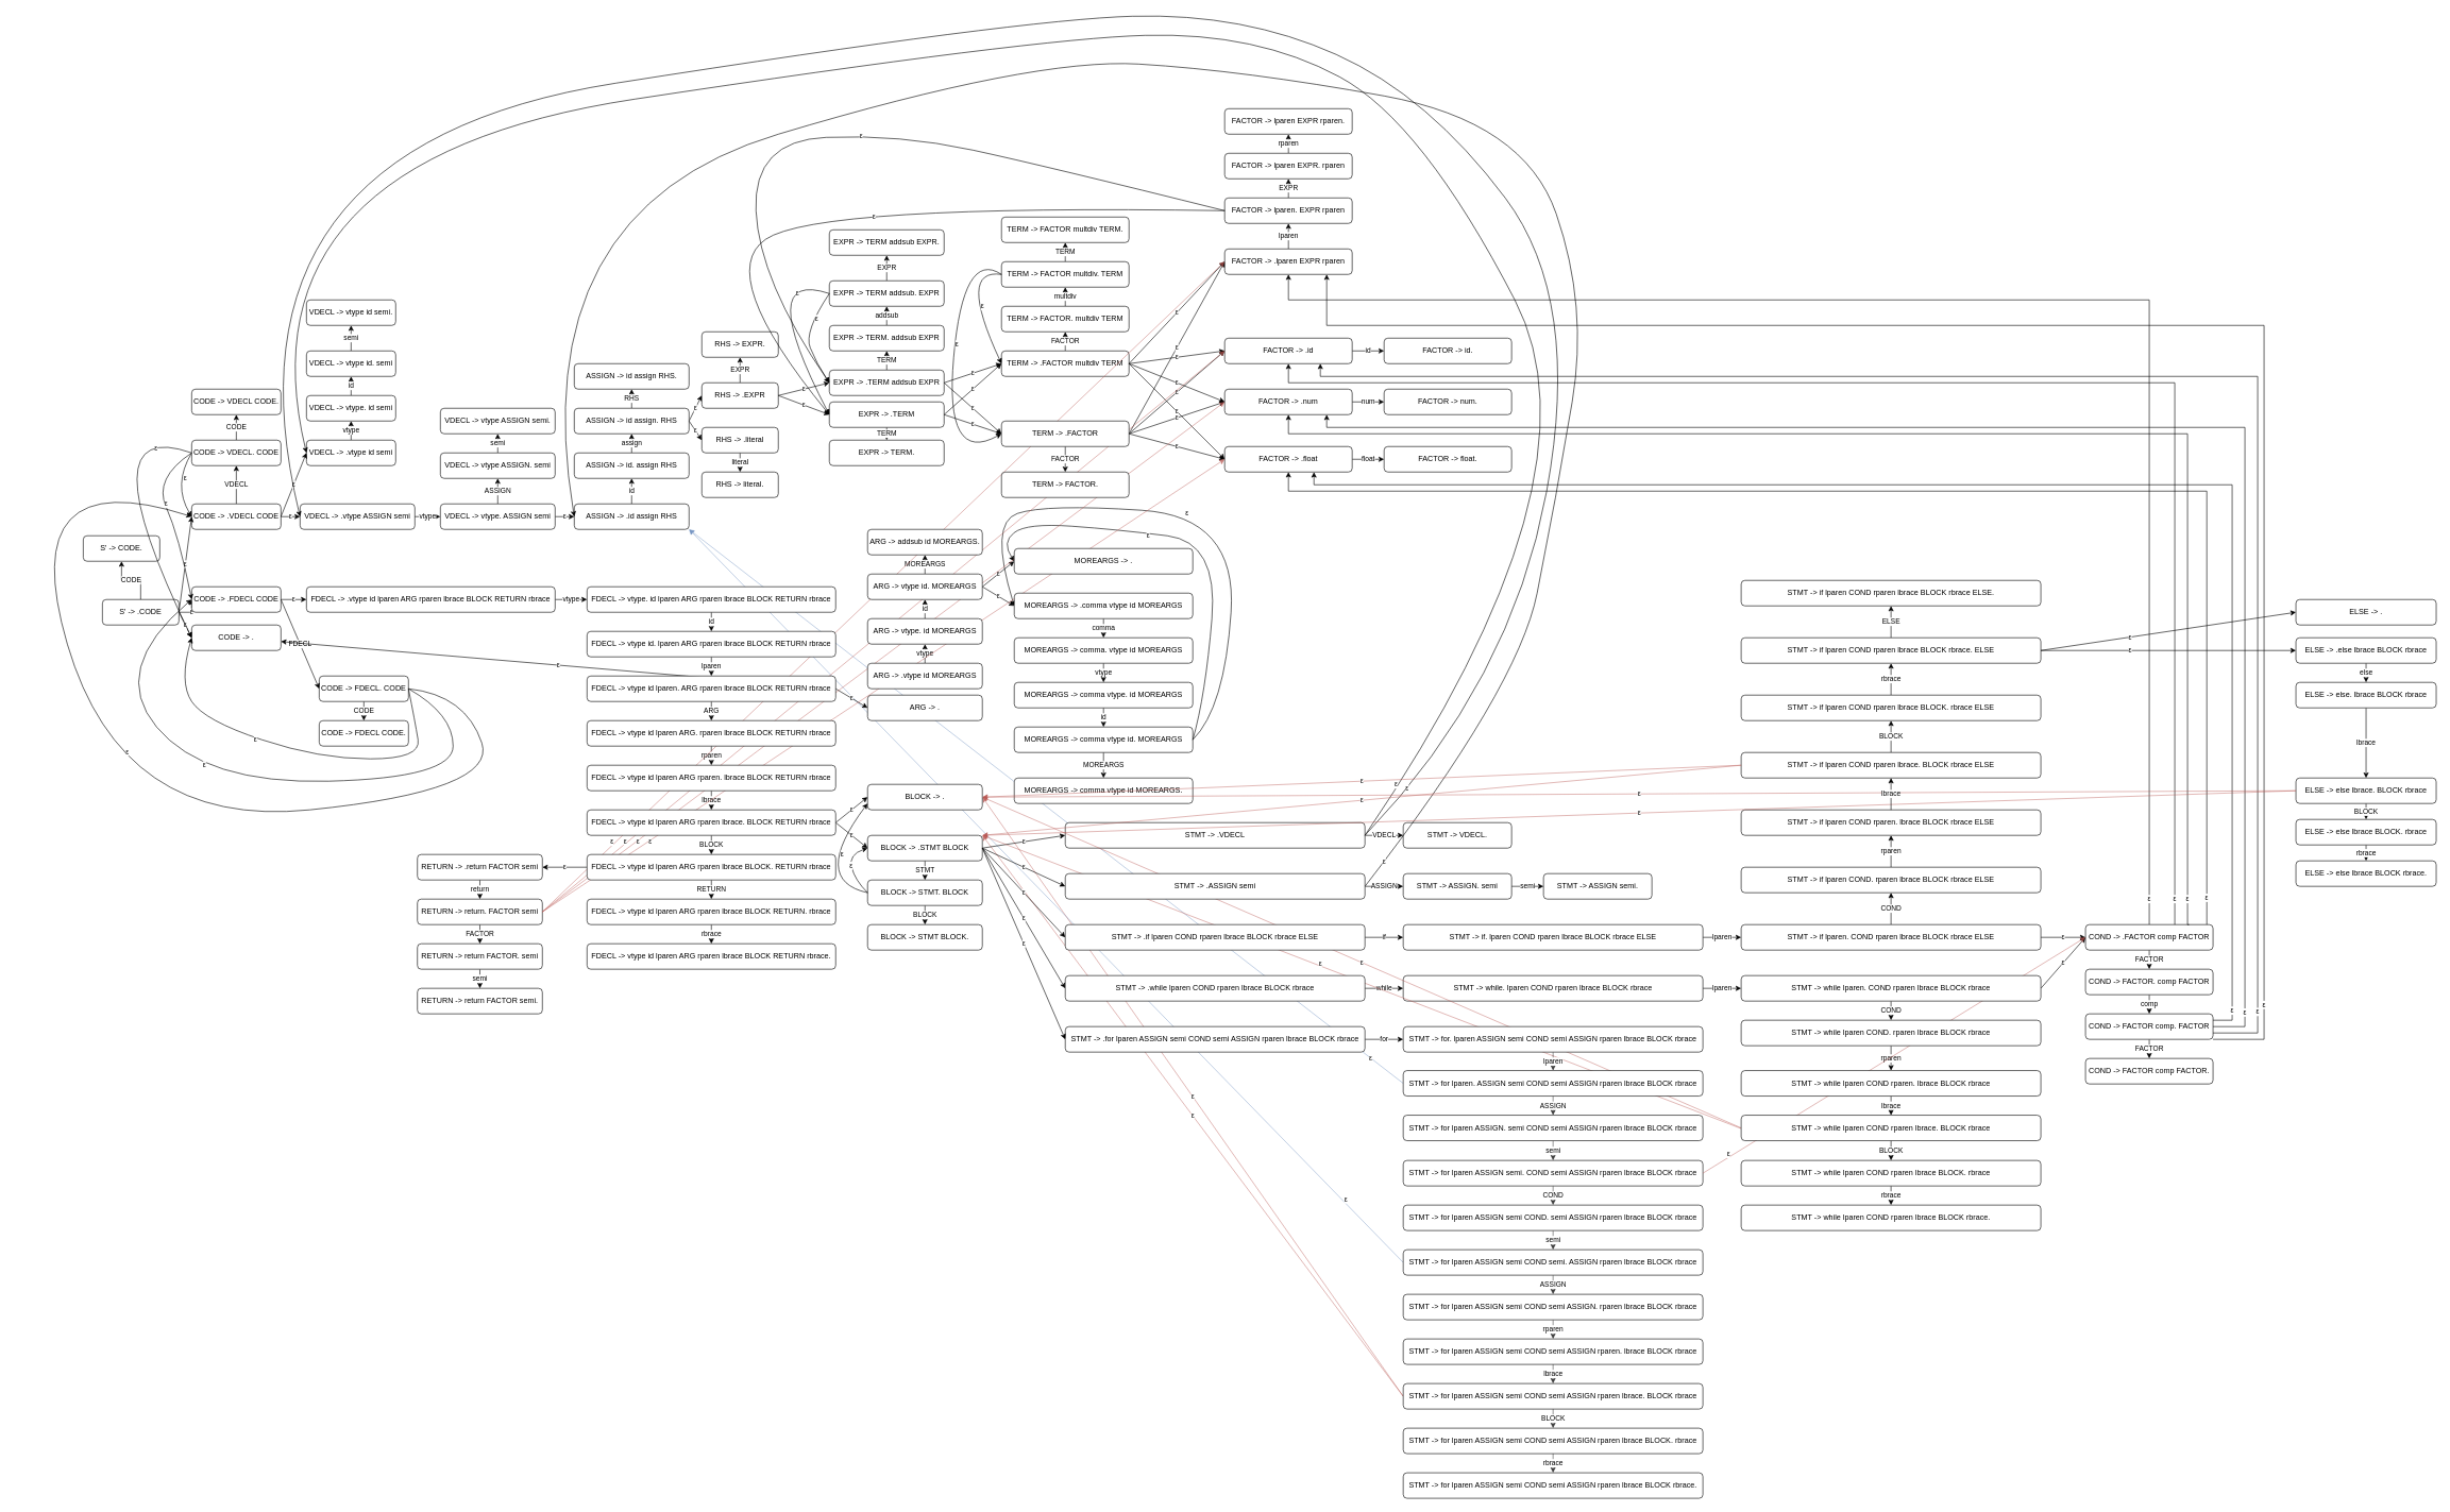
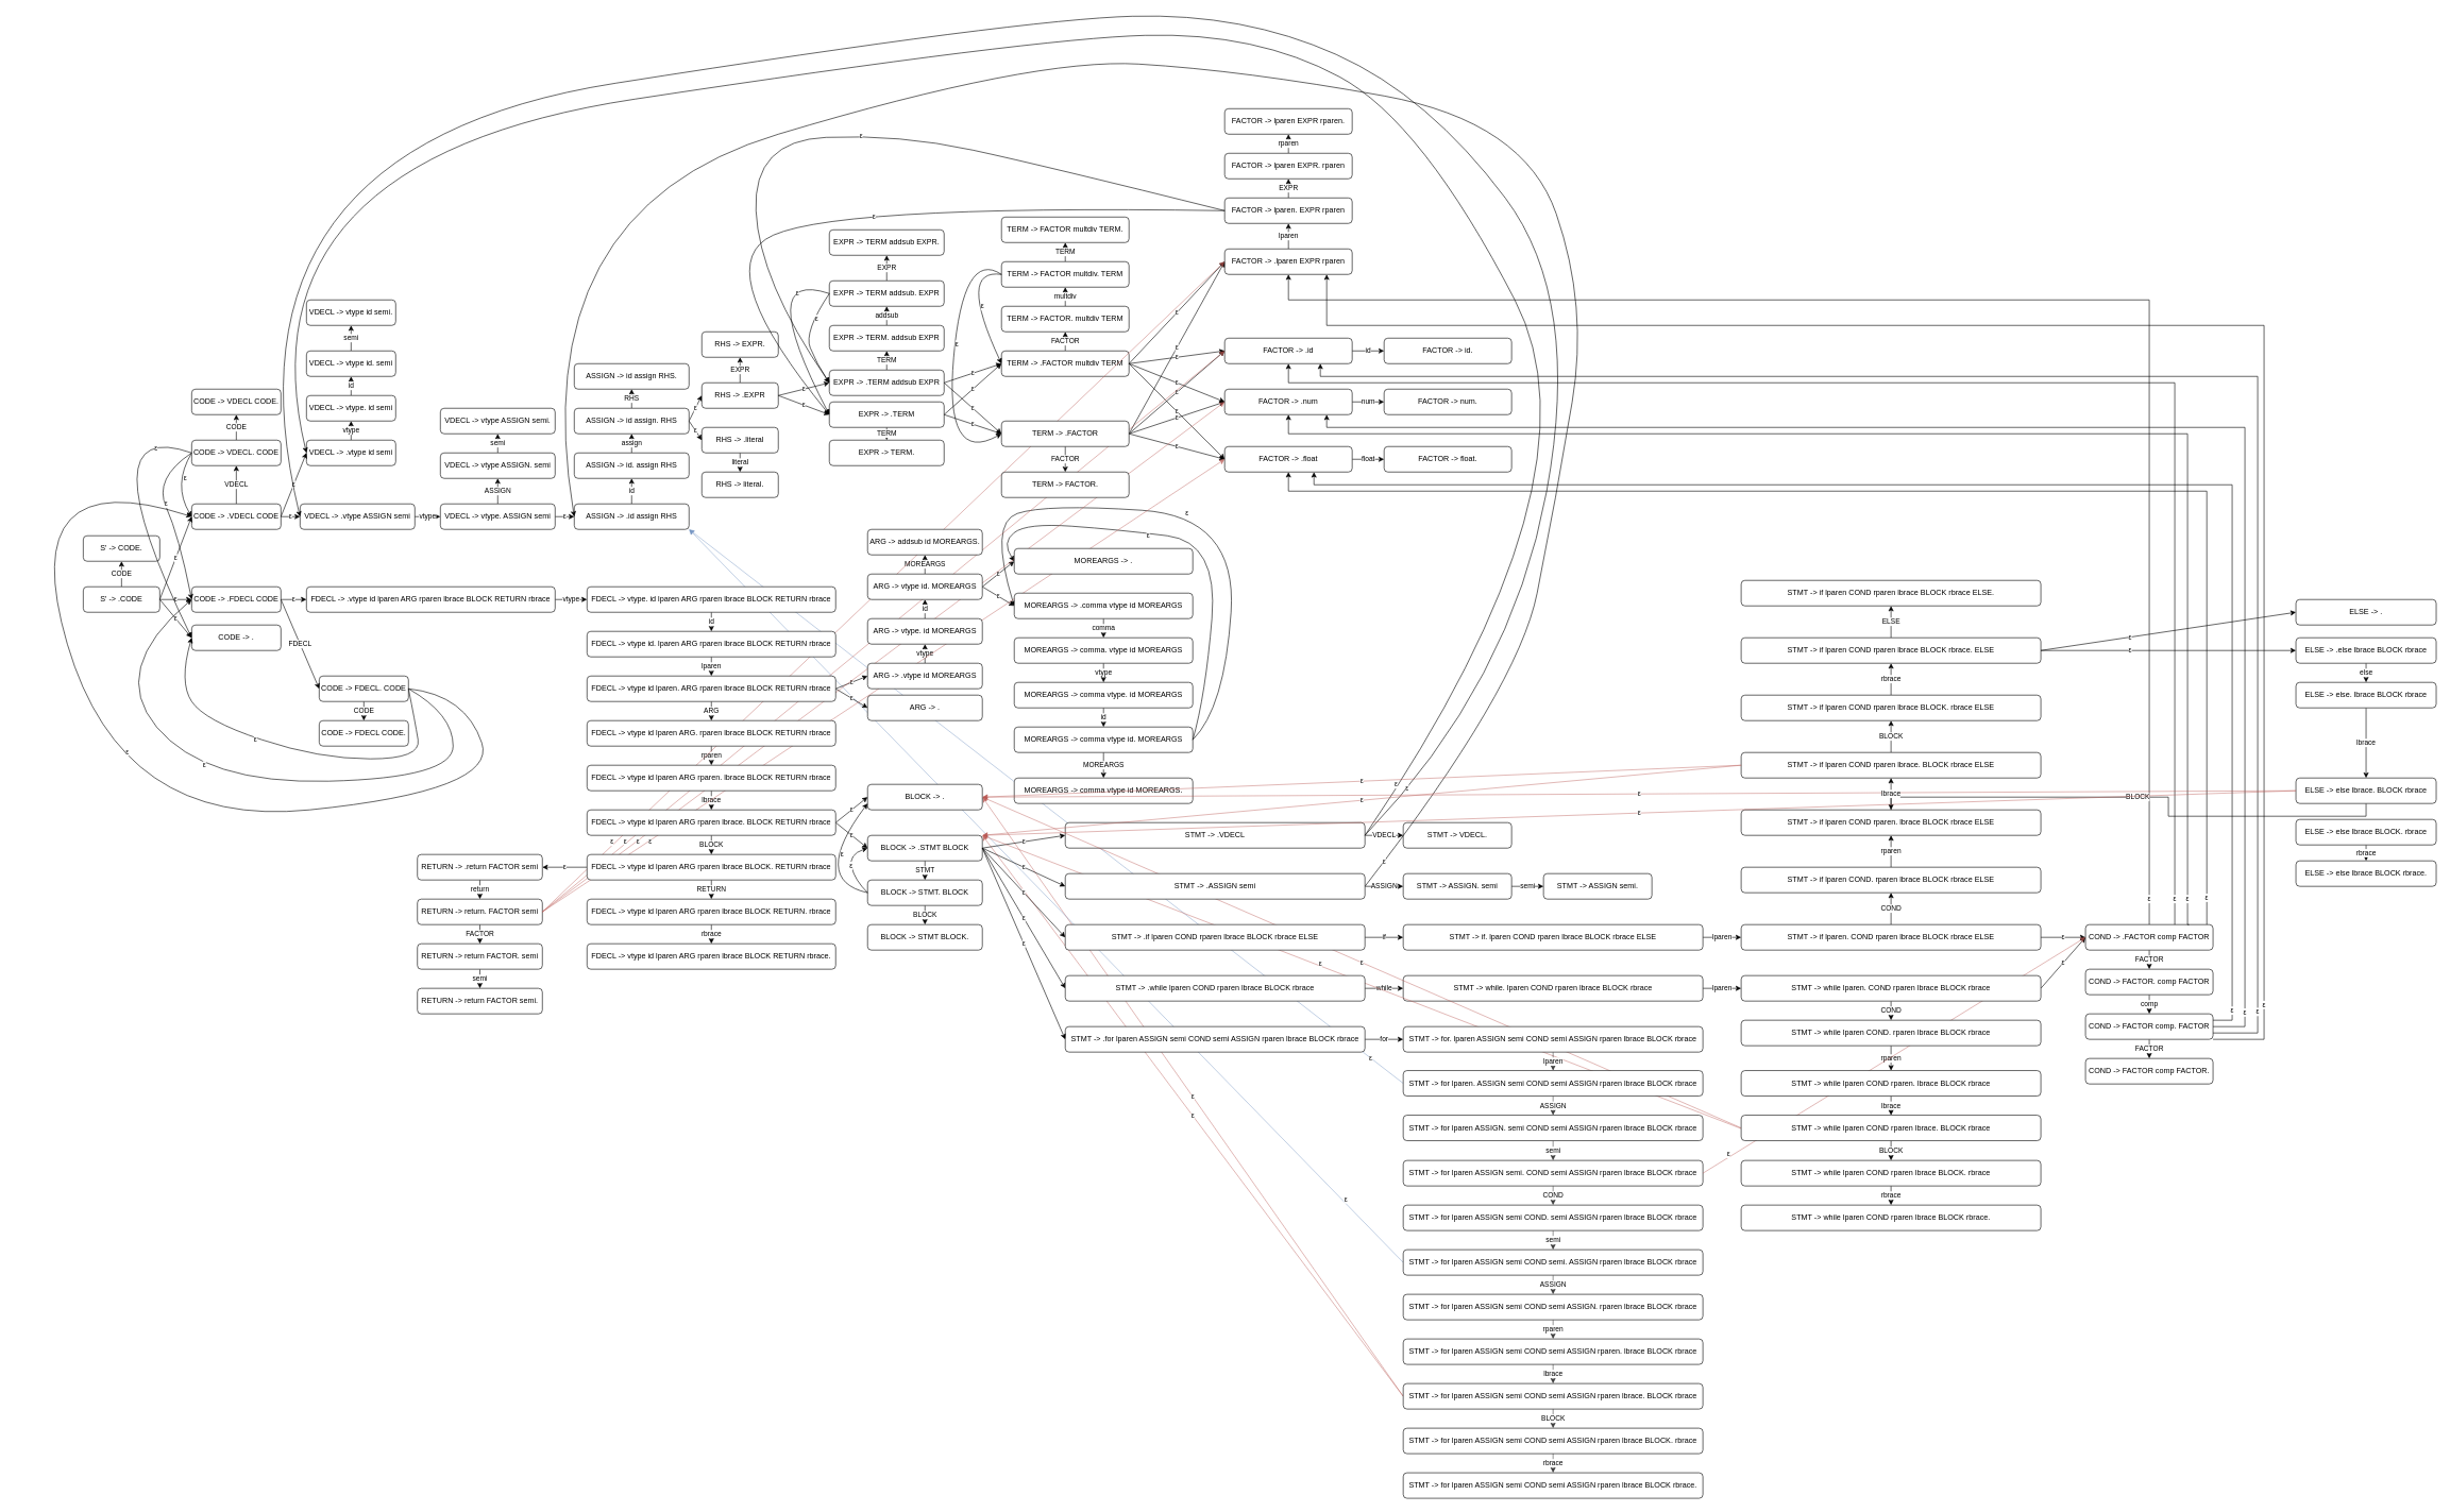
- <mxCell id="8" value="S' -&amp;gt; .CODE" style="rounded=1;whiteSpace=wrap;html=1;fontSize=12;glass=0;strokeWidth=1;shadow=0;" parent="1" vertex="1"><mxGeometry x="160" y="940" width="120" height="40" as="geometry" /></mxCell>
+ <mxCell id="8" value="S' -&amp;gt; .CODE" style="rounded=1;whiteSpace=wrap;html=1;fontSize=12;glass=0;strokeWidth=1;shadow=0;" parent="1" vertex="1"><mxGeometry x="130" y="920" width="120" height="40" as="geometry" /></mxCell>
- <mxCell id="133" value="ε" style="endArrow=classic;html=1;exitX=1;exitY=0.5;exitDx=0;exitDy=0;" parent="1" source="273" target="16" edge="1"><mxGeometry width="50" height="50" relative="1" as="geometry"><mxPoint x="1350" y="1230" as="sourcePoint" /><mxPoint x="1400" y="1180" as="targetPoint" /></mxGeometry></mxCell>
+ <mxCell id="133" value="ε" style="endArrow=classic;html=1;entryX=0;entryY=0.5;entryDx=0;entryDy=0;exitX=1;exitY=0.5;exitDx=0;exitDy=0;" parent="1" source="273" target="274" edge="1"><mxGeometry width="50" height="50" relative="1" as="geometry"><mxPoint x="1350" y="1230" as="sourcePoint" /><mxPoint x="1400" y="1180" as="targetPoint" /></mxGeometry></mxCell>
- <mxCell id="222" value="BLOCK" style="edgeStyle=orthogonalEdgeStyle;rounded=0;orthogonalLoop=1;jettySize=auto;html=1;exitX=0.5;exitY=1;exitDx=0;exitDy=0;entryX=0.5;entryY=0;entryDx=0;entryDy=0;" parent="1" source="223" target="225" edge="1"><mxGeometry relative="1" as="geometry" /></mxCell>
+ <mxCell id="222" value="BLOCK" style="edgeStyle=orthogonalEdgeStyle;rounded=0;orthogonalLoop=1;jettySize=auto;html=1;exitX=0.5;exitY=1;exitDx=0;exitDy=0;" parent="1" source="223" target="182" edge="1"><mxGeometry relative="1" as="geometry" /></mxCell>
